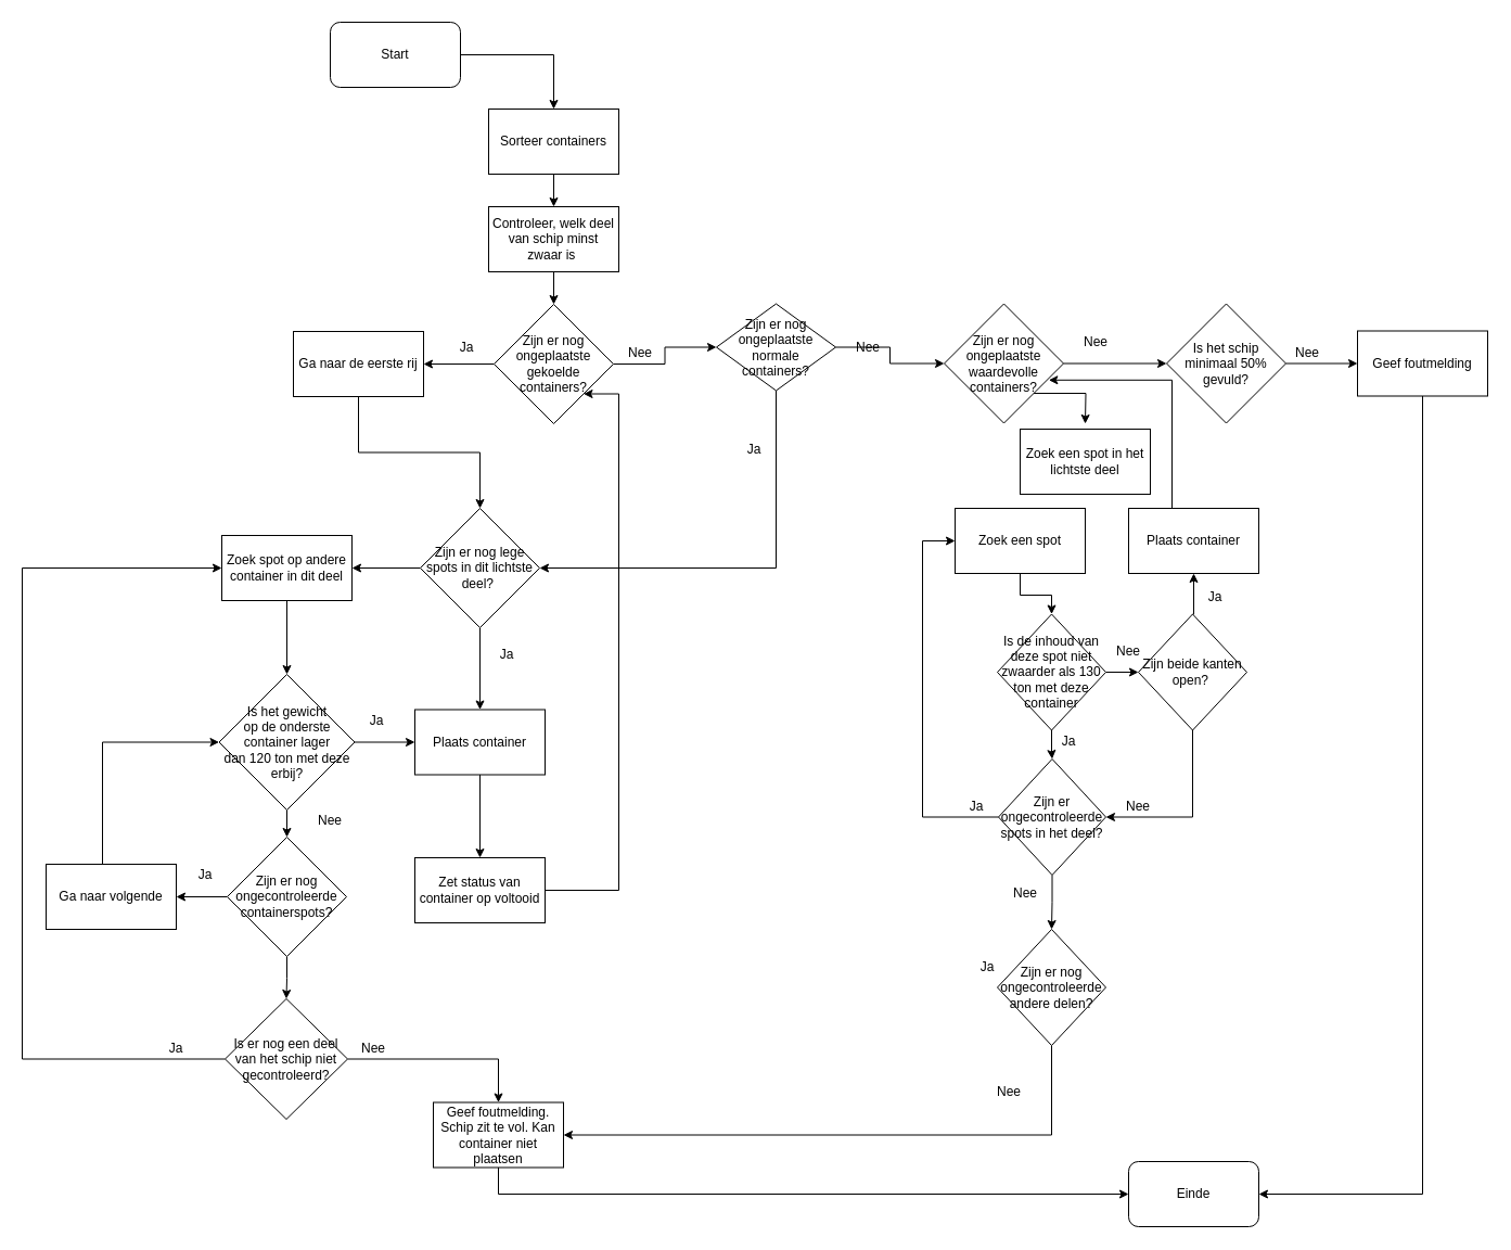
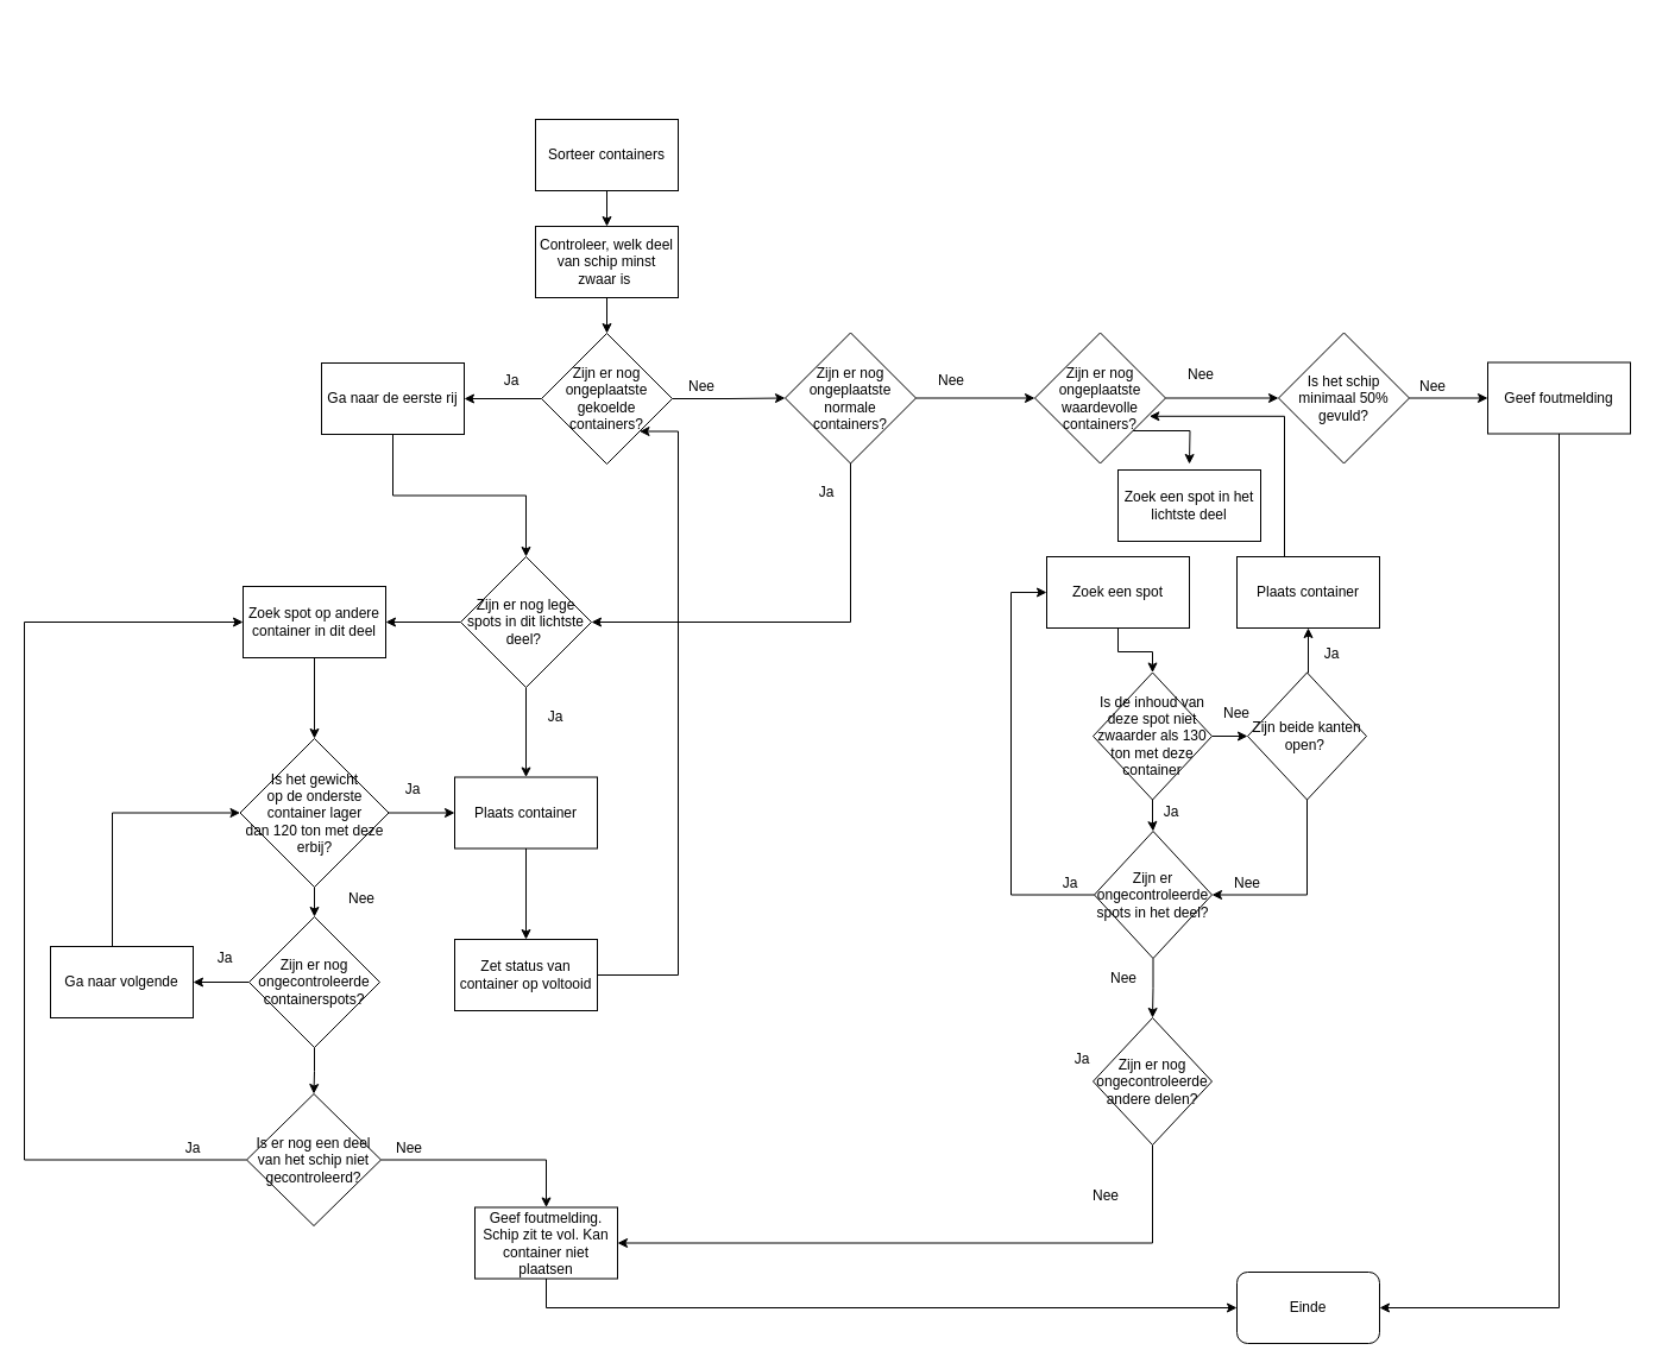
- <mxCell id="3" value="Start" style="rounded=1;whiteSpace=wrap;html=1;" parent="1" vertex="1"><mxGeometry x="304" y="20" width="120" height="60" as="geometry" /></mxCell>
- <mxCell id="2" value="" style="edgeStyle=orthogonalEdgeStyle;rounded=0;orthogonalLoop=1;jettySize=auto;html=1;" parent="1" source="3" target="5" edge="1"><mxGeometry relative="1" as="geometry" /></mxCell>
- <mxCell id="12" value="Zijn er nog ongeplaatste normale containers?" style="rhombus;whiteSpace=wrap;html=1;" parent="1" vertex="1"><mxGeometry x="660" y="279.5" width="110" height="80" as="geometry" /></mxCell>
+ <mxCell id="12" value="Zijn er nog ongeplaatste normale containers?" style="rhombus;whiteSpace=wrap;html=1;" parent="1" vertex="1"><mxGeometry x="660" y="279.5" width="110" height="110" as="geometry" /></mxCell>
